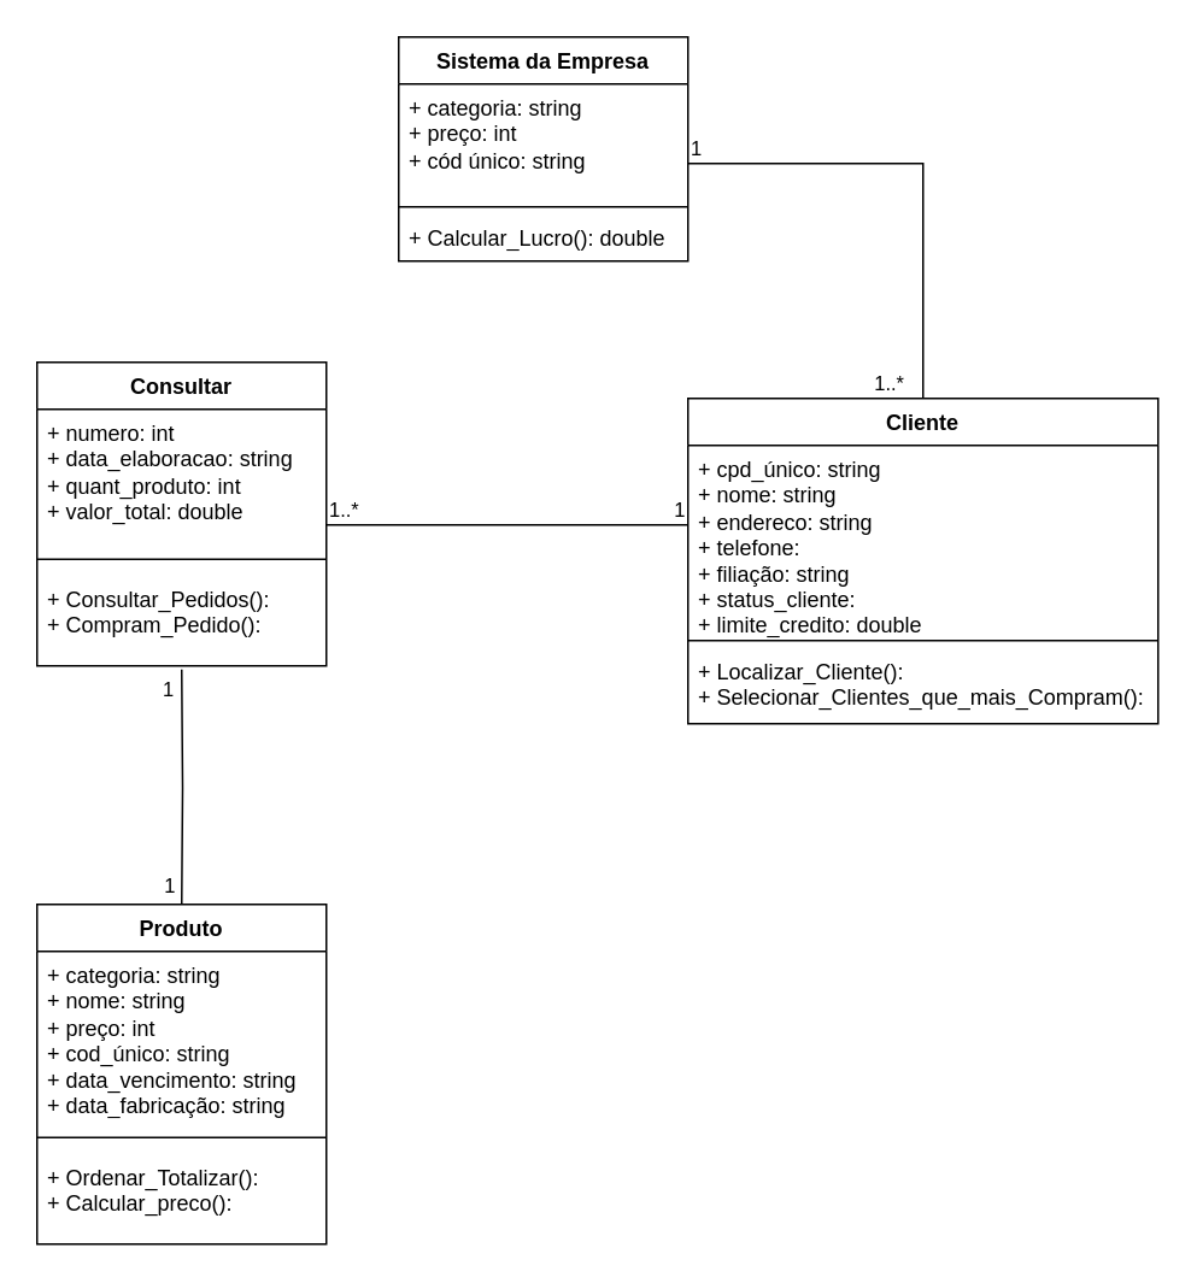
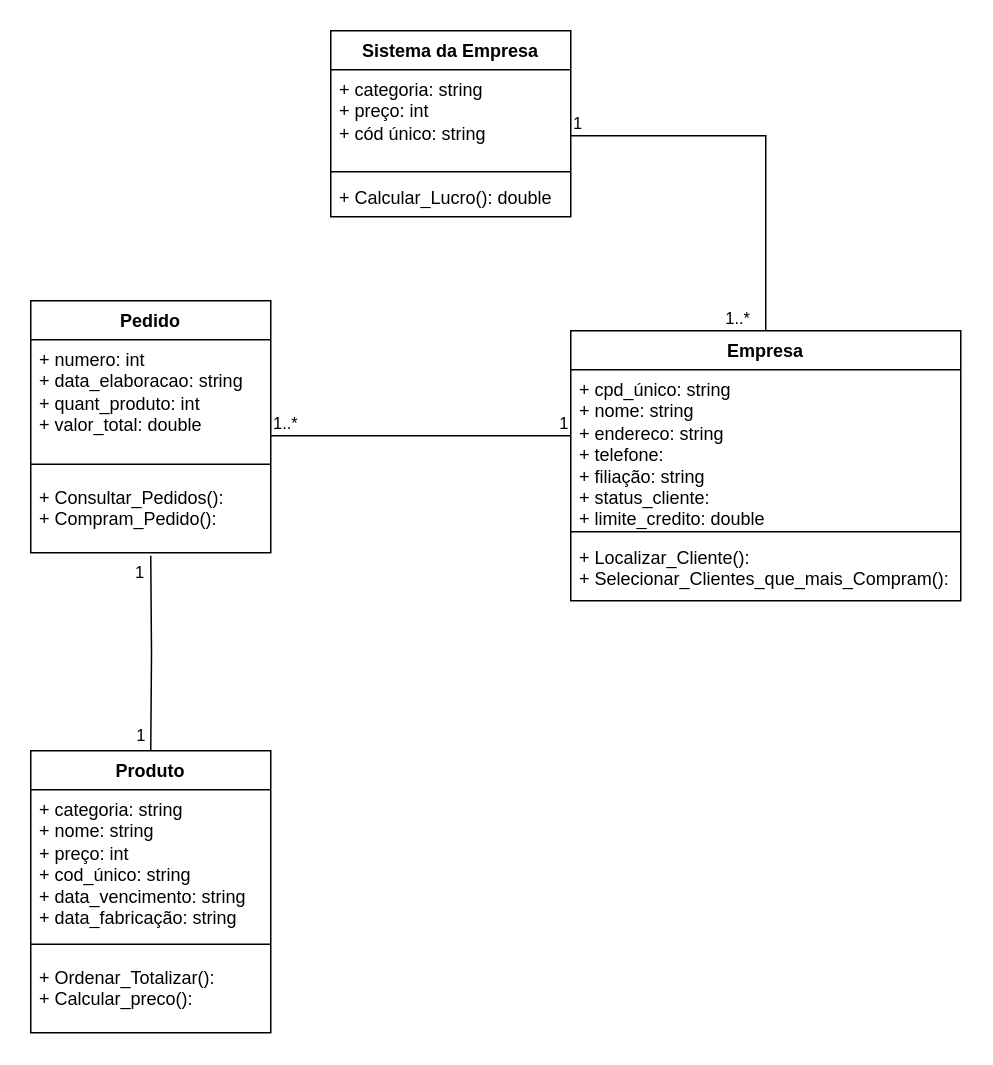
- <mxCell id="17" value="Consultar" style="swimlane;fontStyle=1;align=center;verticalAlign=top;childLayout=stackLayout;horizontal=1;startSize=26;horizontalStack=0;resizeParent=1;resizeParentMax=0;resizeLast=0;collapsible=1;marginBottom=0;whiteSpace=wrap;html=1;" vertex="1" parent="1"><mxGeometry x="20" y="200" width="160" height="168" as="geometry" /></mxCell>
+ <mxCell id="17" value="Pedido" style="swimlane;fontStyle=1;align=center;verticalAlign=top;childLayout=stackLayout;horizontal=1;startSize=26;horizontalStack=0;resizeParent=1;resizeParentMax=0;resizeLast=0;collapsible=1;marginBottom=0;whiteSpace=wrap;html=1;" vertex="1" parent="1"><mxGeometry x="20" y="200" width="160" height="168" as="geometry" /></mxCell>
- <mxCell id="6" value="Cliente" style="swimlane;fontStyle=1;align=center;verticalAlign=top;childLayout=stackLayout;horizontal=1;startSize=26;horizontalStack=0;resizeParent=1;resizeParentMax=0;resizeLast=0;collapsible=1;marginBottom=0;whiteSpace=wrap;html=1;" vertex="1" parent="1"><mxGeometry x="380" y="220" width="260" height="180" as="geometry" /></mxCell>
+ <mxCell id="6" value="Empresa" style="swimlane;fontStyle=1;align=center;verticalAlign=top;childLayout=stackLayout;horizontal=1;startSize=26;horizontalStack=0;resizeParent=1;resizeParentMax=0;resizeLast=0;collapsible=1;marginBottom=0;whiteSpace=wrap;html=1;" vertex="1" parent="1"><mxGeometry x="380" y="220" width="260" height="180" as="geometry" /></mxCell>
